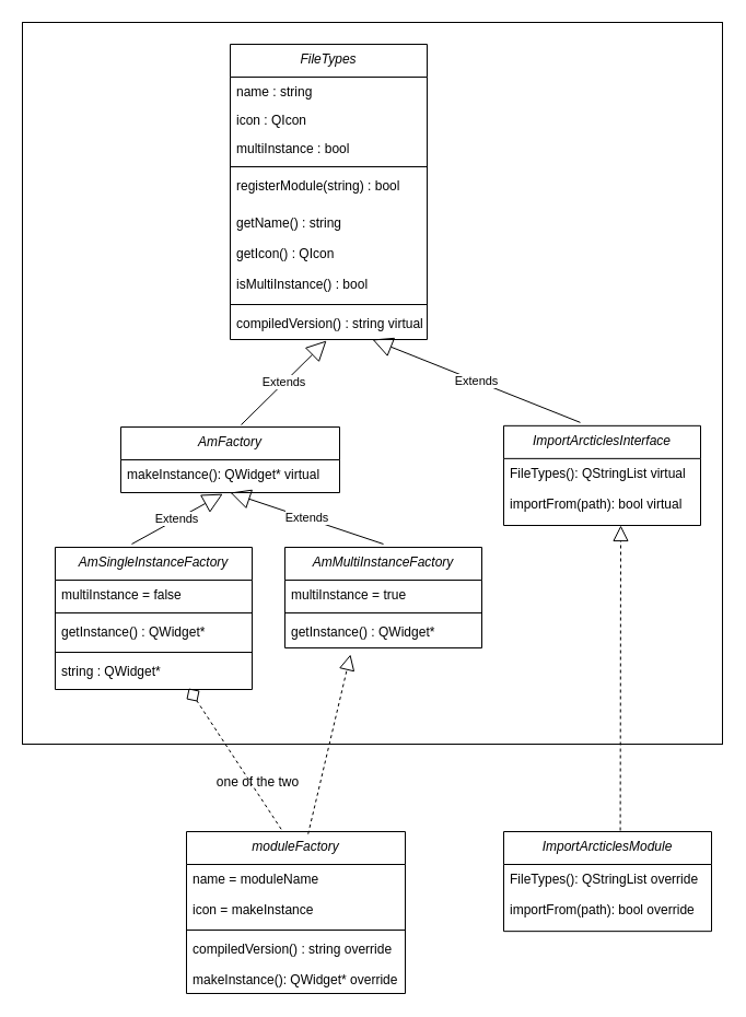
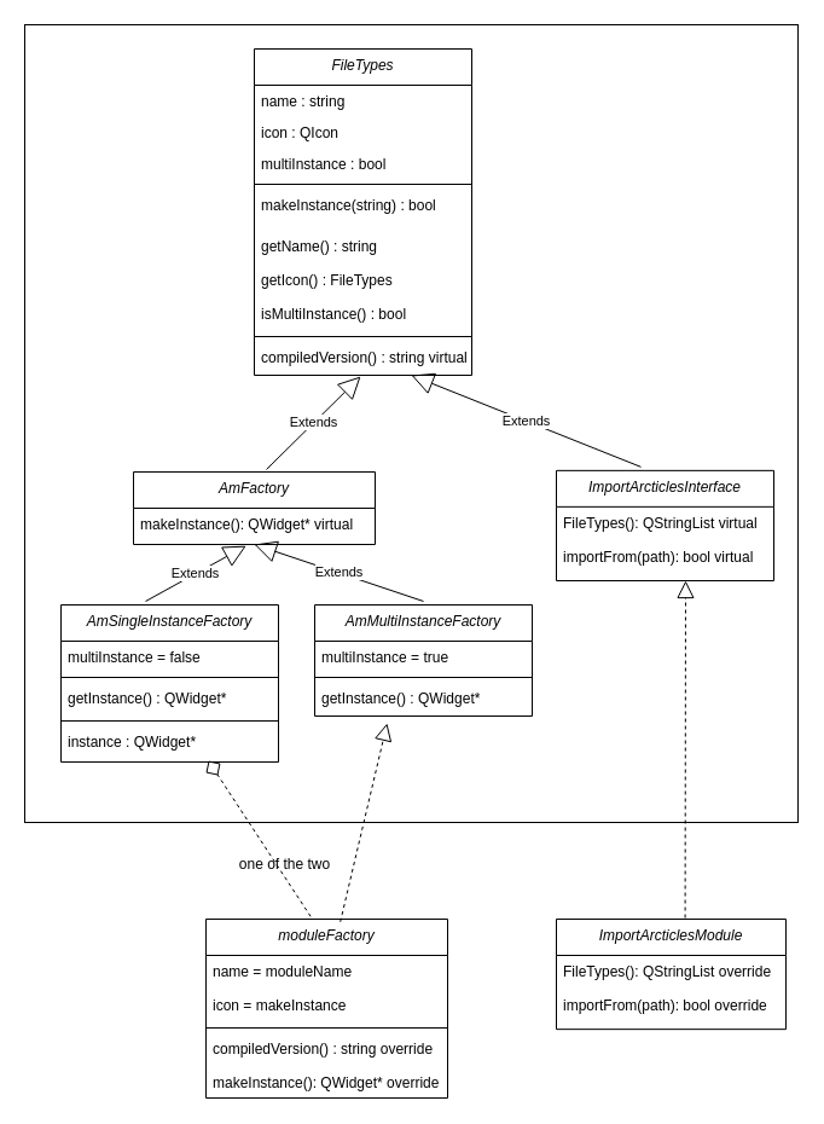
- <mxCell id="8" value="registerModule(string) : bool" style="text;align=left;verticalAlign=top;spacingLeft=4;spacingRight=4;overflow=hidden;rotatable=0;points=[[0,0.5],[1,0.5]];portConstraint=eastwest;" parent="3" vertex="1"><mxGeometry y="116" width="180" height="34" as="geometry" /></mxCell>
+ <mxCell id="8" value="makeInstance(string) : bool" style="text;align=left;verticalAlign=top;spacingLeft=4;spacingRight=4;overflow=hidden;rotatable=0;points=[[0,0.5],[1,0.5]];portConstraint=eastwest;" parent="3" vertex="1"><mxGeometry y="116" width="180" height="34" as="geometry" /></mxCell>
- <mxCell id="10" value="getIcon() : QIcon" style="text;align=left;verticalAlign=top;spacingLeft=4;spacingRight=4;overflow=hidden;rotatable=0;points=[[0,0.5],[1,0.5]];portConstraint=eastwest;" vertex="1" parent="3"><mxGeometry y="178" width="180" height="28" as="geometry" /></mxCell>
+ <mxCell id="10" value="getIcon() : FileTypes" style="text;align=left;verticalAlign=top;spacingLeft=4;spacingRight=4;overflow=hidden;rotatable=0;points=[[0,0.5],[1,0.5]];portConstraint=eastwest;" vertex="1" parent="3"><mxGeometry y="178" width="180" height="28" as="geometry" /></mxCell>
- <mxCell id="22" value="string : QWidget*" style="text;align=left;verticalAlign=top;spacingLeft=4;spacingRight=4;overflow=hidden;rotatable=0;points=[[0,0.5],[1,0.5]];portConstraint=eastwest;" vertex="1" parent="17"><mxGeometry y="100" width="180" height="28" as="geometry" /></mxCell>
+ <mxCell id="22" value="instance : QWidget*" style="text;align=left;verticalAlign=top;spacingLeft=4;spacingRight=4;overflow=hidden;rotatable=0;points=[[0,0.5],[1,0.5]];portConstraint=eastwest;" vertex="1" parent="17"><mxGeometry y="100" width="180" height="28" as="geometry" /></mxCell>
